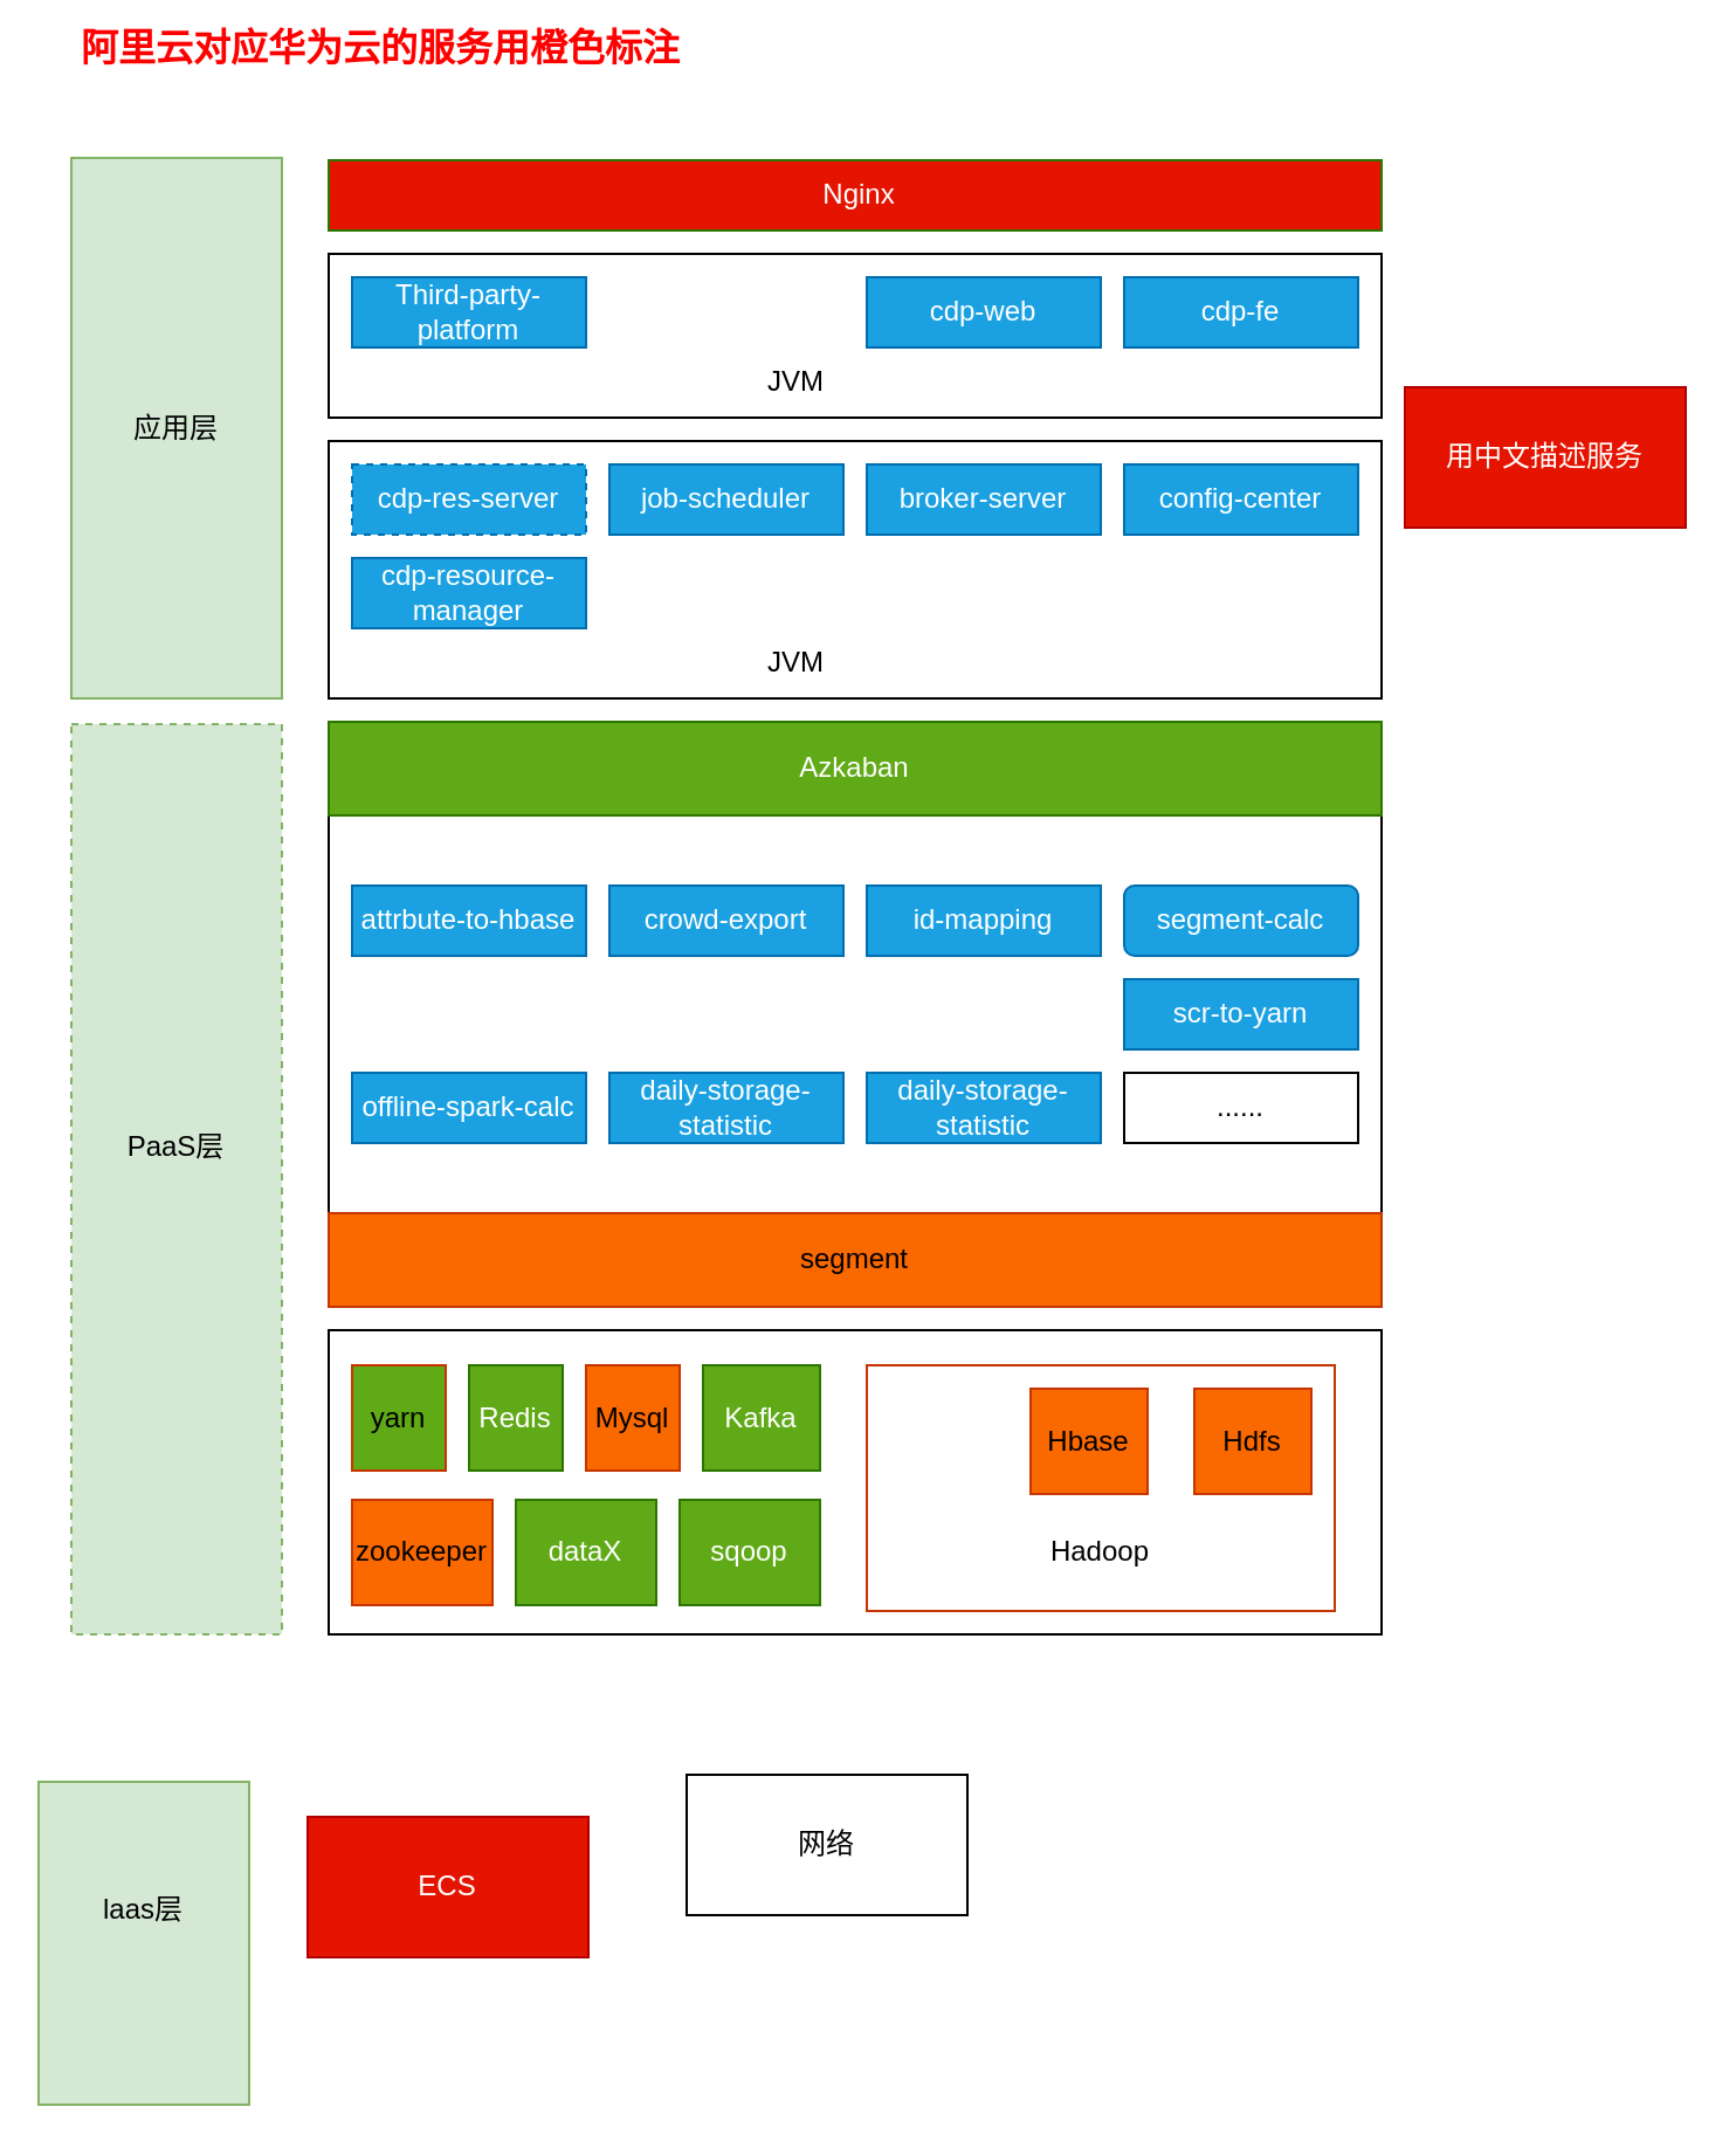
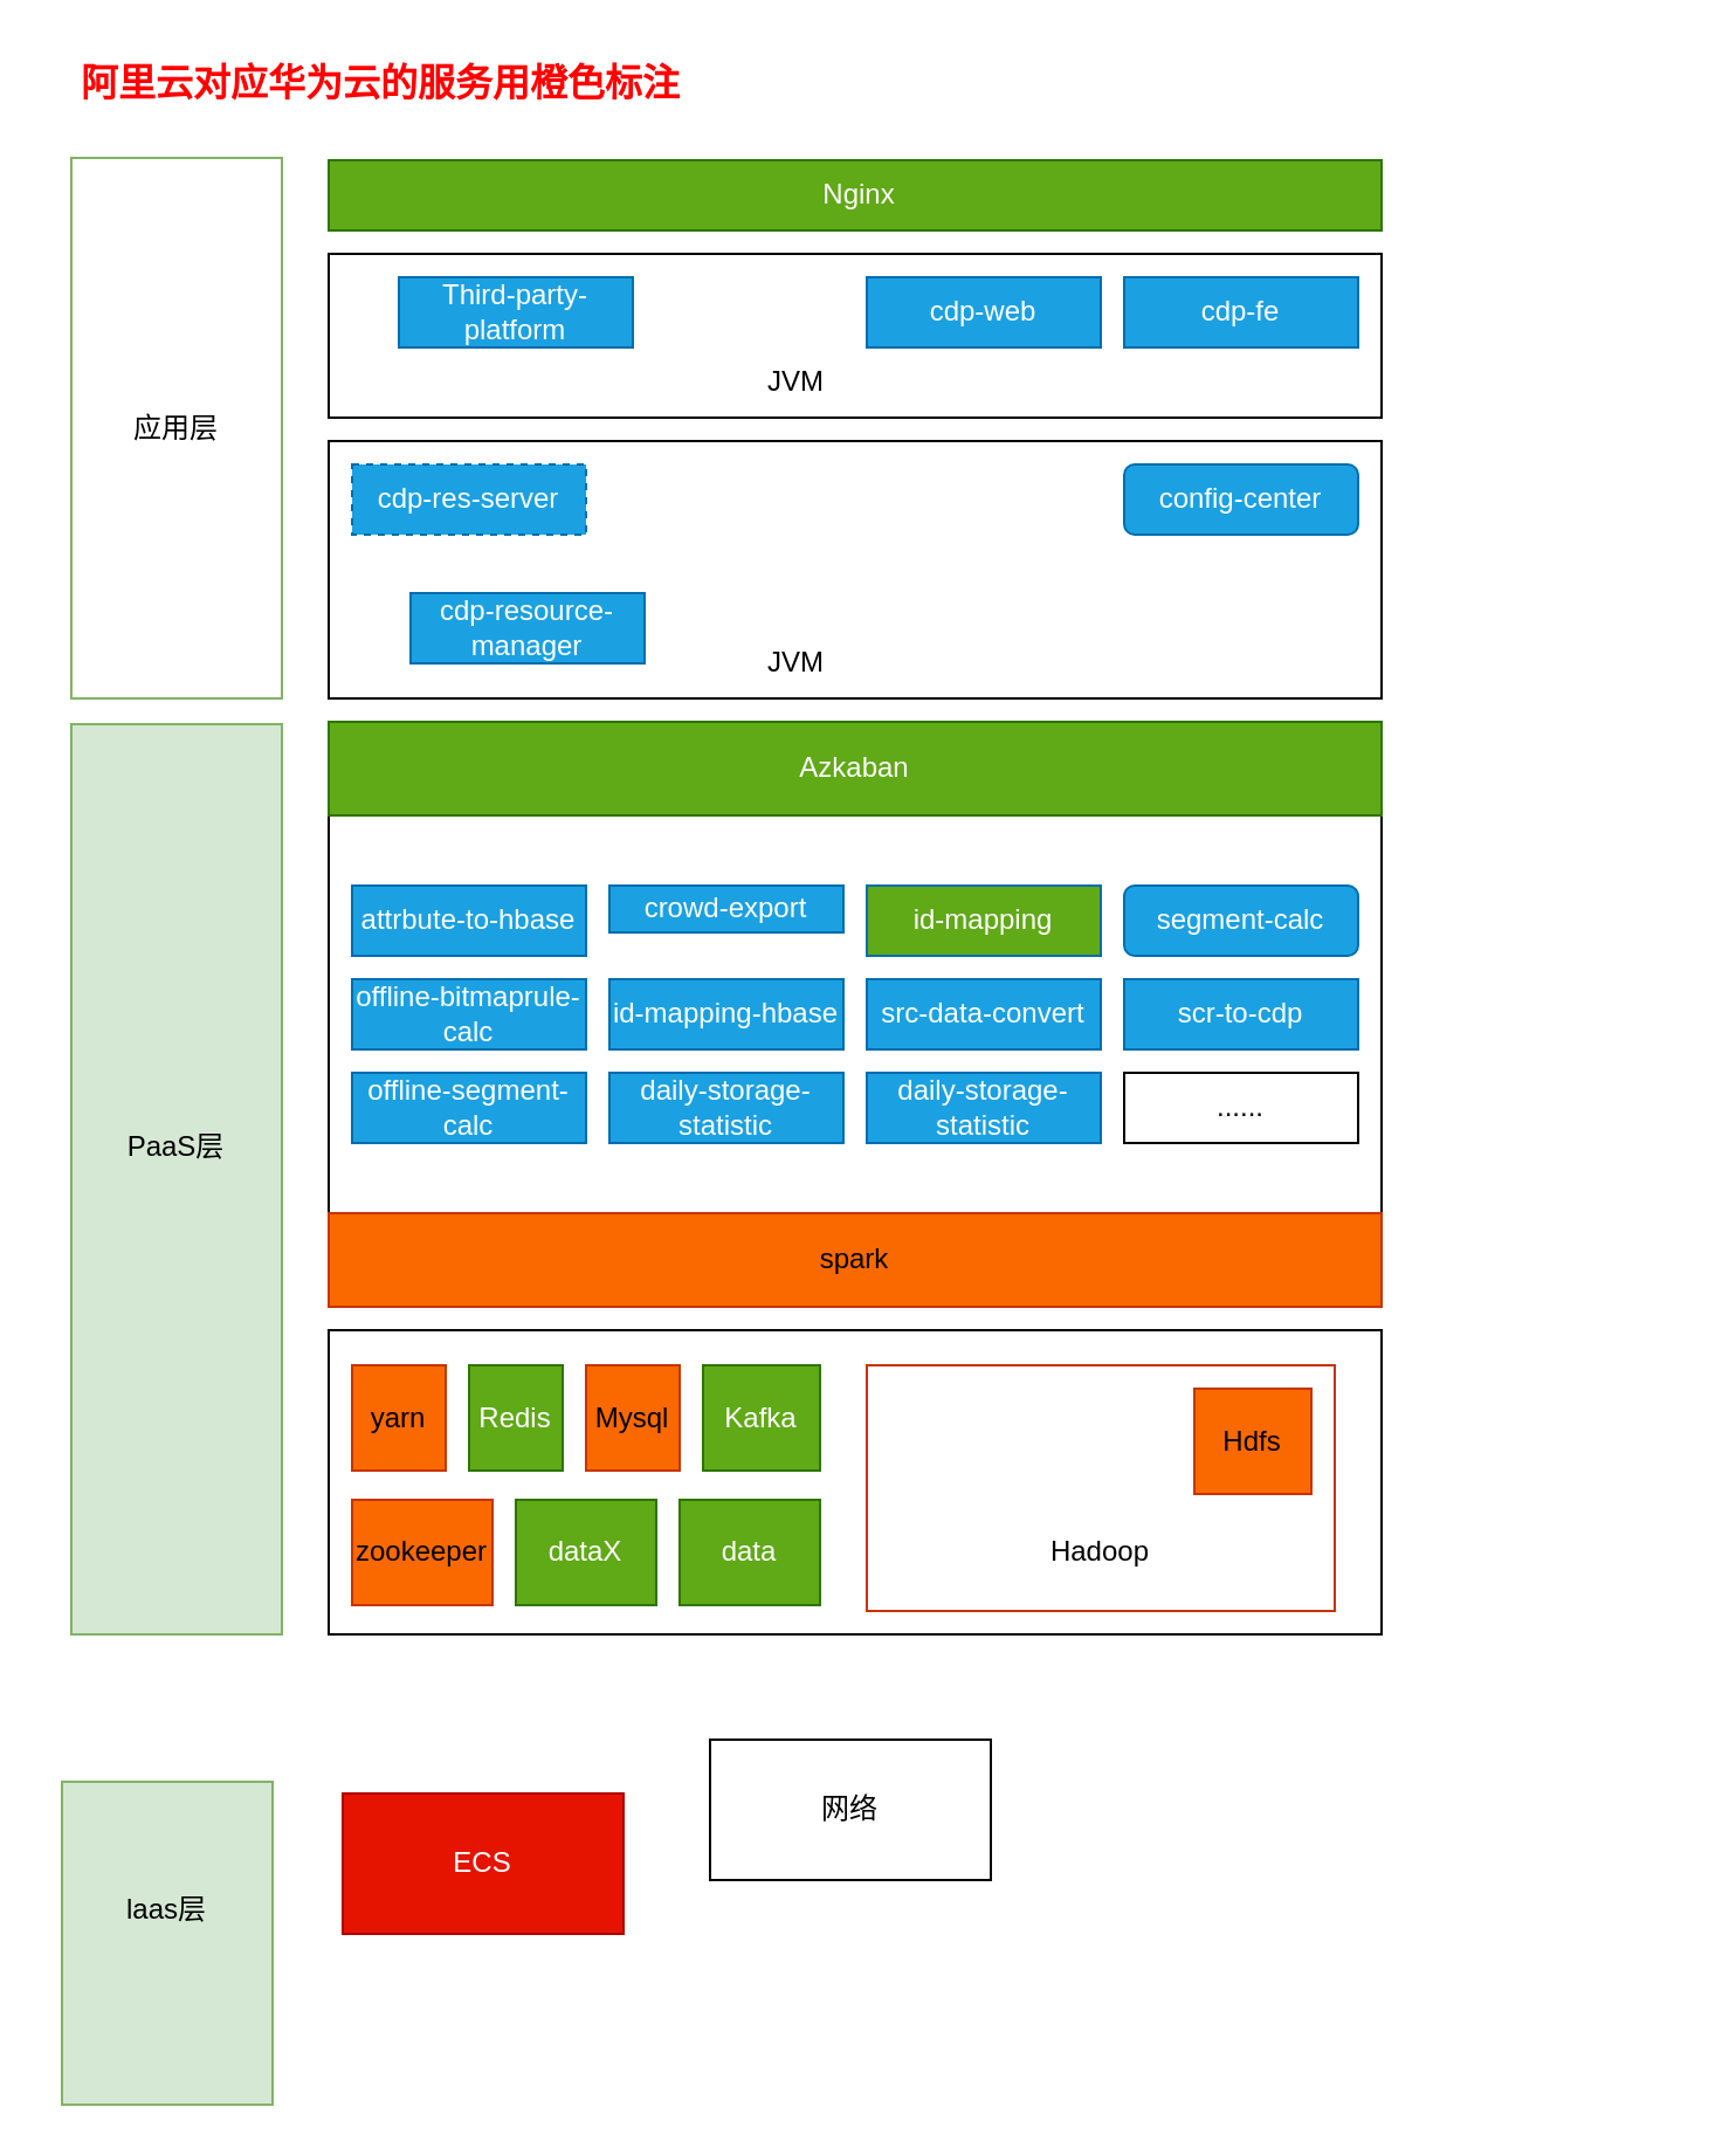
- <mxCell id="45" value="阿里云对应华为云的服务用橙色标注" style="text;html=1;align=center;verticalAlign=middle;whiteSpace=wrap;rounded=0;fontFamily=Helvetica;fontSize=16;fontColor=#FF0000;fontStyle=1" parent="1" vertex="1"><mxGeometry x="20" y="5" width="285" height="30" as="geometry" /></mxCell>
+ <mxCell id="45" value="阿里云对应华为云的服务用橙色标注" style="text;html=1;align=center;verticalAlign=middle;whiteSpace=wrap;rounded=0;fontFamily=Helvetica;fontSize=16;fontColor=#FF0000;fontStyle=1" parent="1" vertex="1"><mxGeometry x="20" y="20" width="285" height="30" as="geometry" /></mxCell>
- <mxCell id="4" value="&lt;span style=&quot;white-space: pre;&quot;&gt;&#09;&lt;/span&gt;Nginx&lt;span style=&quot;white-space: pre;&quot;&gt;&#09;&lt;/span&gt;" style="rounded=0;whiteSpace=wrap;html=1;fillColor=#e51400;fontColor=#ffffff;strokeColor=#2D7600;" parent="1" vertex="1"><mxGeometry x="140" y="68" width="450" height="30" as="geometry" /></mxCell>
+ <mxCell id="4" value="&lt;span style=&quot;white-space: pre;&quot;&gt;&#09;&lt;/span&gt;Nginx&lt;span style=&quot;white-space: pre;&quot;&gt;&#09;&lt;/span&gt;" style="rounded=0;whiteSpace=wrap;html=1;fillColor=#60a917;fontColor=#ffffff;strokeColor=#2D7600;" parent="1" vertex="1"><mxGeometry x="140" y="68" width="450" height="30" as="geometry" /></mxCell>
- <mxCell id="5" value="Third-party-&lt;div&gt;platform&lt;/div&gt;" style="rounded=0;whiteSpace=wrap;html=1;fillColor=#1ba1e2;fontColor=#ffffff;strokeColor=#006EAF;" parent="1" vertex="1"><mxGeometry x="150" y="118" width="100" height="30" as="geometry" /></mxCell>
+ <mxCell id="5" value="Third-party-&lt;div&gt;platform&lt;/div&gt;" style="rounded=0;whiteSpace=wrap;html=1;fillColor=#1ba1e2;fontColor=#ffffff;strokeColor=#006EAF;" parent="1" vertex="1"><mxGeometry x="170" y="118" width="100" height="30" as="geometry" /></mxCell>
- <mxCell id="9" value="应用层" style="rounded=0;whiteSpace=wrap;html=1;fillColor=#d5e8d4;strokeColor=#82b366;" parent="1" vertex="1"><mxGeometry x="30" y="67" width="90" height="231" as="geometry" /></mxCell>
+ <mxCell id="9" value="应用层" style="rounded=0;whiteSpace=wrap;html=1;fillColor=#ffffff;strokeColor=#82b366;" parent="1" vertex="1"><mxGeometry x="30" y="67" width="90" height="231" as="geometry" /></mxCell>
- <mxCell id="49" value="用中文描述服务" style="rounded=0;whiteSpace=wrap;html=1;fillColor=#e51400;fontColor=#ffffff;strokeColor=#B20000;" vertex="1" parent="1"><mxGeometry x="600" y="165" width="120" height="60" as="geometry" /></mxCell>
- <mxCell id="12" value="job-scheduler" style="rounded=0;whiteSpace=wrap;html=1;fillColor=#1ba1e2;fontColor=#ffffff;strokeColor=#006EAF;" parent="1" vertex="1"><mxGeometry x="260" y="198" width="100" height="30" as="geometry" /></mxCell>
- <mxCell id="13" value="broker-server" style="rounded=0;whiteSpace=wrap;html=1;fillColor=#1ba1e2;fontColor=#ffffff;strokeColor=#006EAF;" parent="1" vertex="1"><mxGeometry x="370" y="198" width="100" height="30" as="geometry" /></mxCell>
- <mxCell id="14" value="config-center" style="rounded=0;whiteSpace=wrap;html=1;fillColor=#1ba1e2;fontColor=#ffffff;strokeColor=#006EAF;" parent="1" vertex="1"><mxGeometry x="480" y="198" width="100" height="30" as="geometry" /></mxCell>
+ <mxCell id="14" value="config-center" style="whiteSpace=wrap;html=1;fillColor=#1ba1e2;fontColor=#ffffff;strokeColor=#006EAF;rounded=1;" parent="1" vertex="1"><mxGeometry x="480" y="198" width="100" height="30" as="geometry" /></mxCell>
- <mxCell id="15" value="cdp-resource-manager" style="rounded=0;whiteSpace=wrap;html=1;fillColor=#1ba1e2;fontColor=#ffffff;strokeColor=#006EAF;" parent="1" vertex="1"><mxGeometry x="150" y="238" width="100" height="30" as="geometry" /></mxCell>
+ <mxCell id="15" value="cdp-resource-manager" style="rounded=0;whiteSpace=wrap;html=1;fillColor=#1ba1e2;fontColor=#ffffff;strokeColor=#006EAF;" parent="1" vertex="1"><mxGeometry x="175" y="253" width="100" height="30" as="geometry" /></mxCell>
- <mxCell id="20" value="crowd-export" style="rounded=0;whiteSpace=wrap;html=1;fillColor=#1ba1e2;fontColor=#ffffff;strokeColor=#006EAF;" parent="1" vertex="1"><mxGeometry x="260" y="378" width="100" height="30" as="geometry" /></mxCell>
+ <mxCell id="20" value="crowd-export" style="rounded=0;whiteSpace=wrap;html=1;fillColor=#1ba1e2;fontColor=#ffffff;strokeColor=#006EAF;" parent="1" vertex="1"><mxGeometry x="260" y="378" width="100" height="20" as="geometry" /></mxCell>
- <mxCell id="21" value="id-mapping" style="rounded=0;whiteSpace=wrap;html=1;fillColor=#1ba1e2;fontColor=#ffffff;strokeColor=#006EAF;" parent="1" vertex="1"><mxGeometry x="370" y="378" width="100" height="30" as="geometry" /></mxCell>
+ <mxCell id="21" value="id-mapping" style="rounded=0;whiteSpace=wrap;html=1;fillColor=#60a917;fontColor=#ffffff;strokeColor=#006EAF;" parent="1" vertex="1"><mxGeometry x="370" y="378" width="100" height="30" as="geometry" /></mxCell>
+ <mxCell id="23" value="offline-bitmaprule-calc" style="rounded=0;whiteSpace=wrap;html=1;fillColor=#1ba1e2;fontColor=#ffffff;strokeColor=#006EAF;" parent="1" vertex="1"><mxGeometry x="150" y="418" width="100" height="30" as="geometry" /></mxCell>
+ <mxCell id="24" value="id-mapping-hbase" style="rounded=0;whiteSpace=wrap;html=1;fillColor=#1ba1e2;fontColor=#ffffff;strokeColor=#006EAF;" parent="1" vertex="1"><mxGeometry x="260" y="418" width="100" height="30" as="geometry" /></mxCell>
+ <mxCell id="25" value="src-data-convert" style="rounded=0;whiteSpace=wrap;html=1;fillColor=#1ba1e2;fontColor=#ffffff;strokeColor=#006EAF;" parent="1" vertex="1"><mxGeometry x="370" y="418" width="100" height="30" as="geometry" /></mxCell>
- <mxCell id="26" value="scr-to-yarn" style="rounded=0;whiteSpace=wrap;html=1;fillColor=#1ba1e2;fontColor=#ffffff;strokeColor=#006EAF;" parent="1" vertex="1"><mxGeometry x="480" y="418" width="100" height="30" as="geometry" /></mxCell>
+ <mxCell id="26" value="scr-to-cdp" style="rounded=0;whiteSpace=wrap;html=1;fillColor=#1ba1e2;fontColor=#ffffff;strokeColor=#006EAF;" parent="1" vertex="1"><mxGeometry x="480" y="418" width="100" height="30" as="geometry" /></mxCell>
- <mxCell id="27" value="offline-spark-calc" style="rounded=0;whiteSpace=wrap;html=1;fillColor=#1ba1e2;fontColor=#ffffff;strokeColor=#006EAF;" parent="1" vertex="1"><mxGeometry x="150" y="458" width="100" height="30" as="geometry" /></mxCell>
+ <mxCell id="27" value="offline-segment-calc" style="rounded=0;whiteSpace=wrap;html=1;fillColor=#1ba1e2;fontColor=#ffffff;strokeColor=#006EAF;" parent="1" vertex="1"><mxGeometry x="150" y="458" width="100" height="30" as="geometry" /></mxCell>
- <mxCell id="32" value="PaaS层&lt;div&gt;&lt;br&gt;&lt;/div&gt;&lt;div&gt;&lt;br&gt;&lt;/div&gt;" style="rounded=0;whiteSpace=wrap;html=1;fillColor=#d5e8d4;strokeColor=#82b366;dashed=1;" parent="1" vertex="1"><mxGeometry x="30" y="309" width="90" height="389" as="geometry" /></mxCell>
+ <mxCell id="32" value="PaaS层&lt;div&gt;&lt;br&gt;&lt;/div&gt;&lt;div&gt;&lt;br&gt;&lt;/div&gt;" style="rounded=0;whiteSpace=wrap;html=1;fillColor=#d5e8d4;strokeColor=#82b366;" parent="1" vertex="1"><mxGeometry x="30" y="309" width="90" height="389" as="geometry" /></mxCell>
- <mxCell id="31" value="segment" style="rounded=0;whiteSpace=wrap;html=1;strokeColor=#C73500;align=center;verticalAlign=middle;fontFamily=Helvetica;fontSize=12;fontColor=#000000;fillColor=#fa6800;" parent="1" vertex="1"><mxGeometry x="140" y="518" width="450" height="40" as="geometry" /></mxCell>
+ <mxCell id="31" value="spark" style="rounded=0;whiteSpace=wrap;html=1;strokeColor=#C73500;align=center;verticalAlign=middle;fontFamily=Helvetica;fontSize=12;fontColor=#000000;fillColor=#fa6800;" parent="1" vertex="1"><mxGeometry x="140" y="518" width="450" height="40" as="geometry" /></mxCell>
- <mxCell id="34" value="yarn" style="rounded=0;whiteSpace=wrap;html=1;strokeColor=#C73500;align=center;verticalAlign=middle;fontFamily=Helvetica;fontSize=12;fontColor=#000000;fillColor=#60a917;" parent="1" vertex="1"><mxGeometry x="150" y="583" width="40" height="45" as="geometry" /></mxCell>
+ <mxCell id="34" value="yarn" style="rounded=0;whiteSpace=wrap;html=1;strokeColor=#C73500;align=center;verticalAlign=middle;fontFamily=Helvetica;fontSize=12;fontColor=#000000;fillColor=#fa6800;" parent="1" vertex="1"><mxGeometry x="150" y="583" width="40" height="45" as="geometry" /></mxCell>
- <mxCell id="39" value="Hbase" style="rounded=0;whiteSpace=wrap;html=1;strokeColor=#C73500;align=center;verticalAlign=middle;fontFamily=Helvetica;fontSize=12;fontColor=#000000;fillColor=#fa6800;" parent="1" vertex="1"><mxGeometry x="440" y="593" width="50" height="45" as="geometry" /></mxCell>
- <mxCell id="43" value="sqoop" style="rounded=0;whiteSpace=wrap;html=1;strokeColor=#2D7600;align=center;verticalAlign=middle;fontFamily=Helvetica;fontSize=12;fontColor=#ffffff;fillColor=#60a917;" parent="1" vertex="1"><mxGeometry x="290" y="640.5" width="60" height="45" as="geometry" /></mxCell>
+ <mxCell id="43" value="data" style="rounded=0;whiteSpace=wrap;html=1;strokeColor=#2D7600;align=center;verticalAlign=middle;fontFamily=Helvetica;fontSize=12;fontColor=#ffffff;fillColor=#60a917;" parent="1" vertex="1"><mxGeometry x="290" y="640.5" width="60" height="45" as="geometry" /></mxCell>
- <mxCell id="48" value="网络" style="rounded=0;whiteSpace=wrap;html=1;" vertex="1" parent="1"><mxGeometry x="293" y="758" width="120" height="60" as="geometry" /></mxCell>
+ <mxCell id="48" value="网络" style="rounded=0;whiteSpace=wrap;html=1;" vertex="1" parent="1"><mxGeometry x="303" y="743" width="120" height="60" as="geometry" /></mxCell>
- <mxCell id="47" value="ECS" style="rounded=0;whiteSpace=wrap;html=1;fillColor=#e51400;fontColor=#ffffff;strokeColor=#B20000;" vertex="1" parent="1"><mxGeometry x="131" y="776" width="120" height="60" as="geometry" /></mxCell>
+ <mxCell id="47" value="ECS" style="rounded=0;whiteSpace=wrap;html=1;fillColor=#e51400;fontColor=#ffffff;strokeColor=#B20000;" vertex="1" parent="1"><mxGeometry x="146" y="766" width="120" height="60" as="geometry" /></mxCell>
- <mxCell id="46" value="laas层&lt;div&gt;&lt;br&gt;&lt;/div&gt;&lt;div&gt;&lt;br&gt;&lt;/div&gt;" style="rounded=0;whiteSpace=wrap;html=1;fillColor=#d5e8d4;strokeColor=#82b366;" vertex="1" parent="1"><mxGeometry x="16" y="761" width="90" height="138" as="geometry" /></mxCell>
+ <mxCell id="46" value="laas层&lt;div&gt;&lt;br&gt;&lt;/div&gt;&lt;div&gt;&lt;br&gt;&lt;/div&gt;" style="rounded=0;whiteSpace=wrap;html=1;fillColor=#d5e8d4;strokeColor=#82b366;" vertex="1" parent="1"><mxGeometry x="26" y="761" width="90" height="138" as="geometry" /></mxCell>
